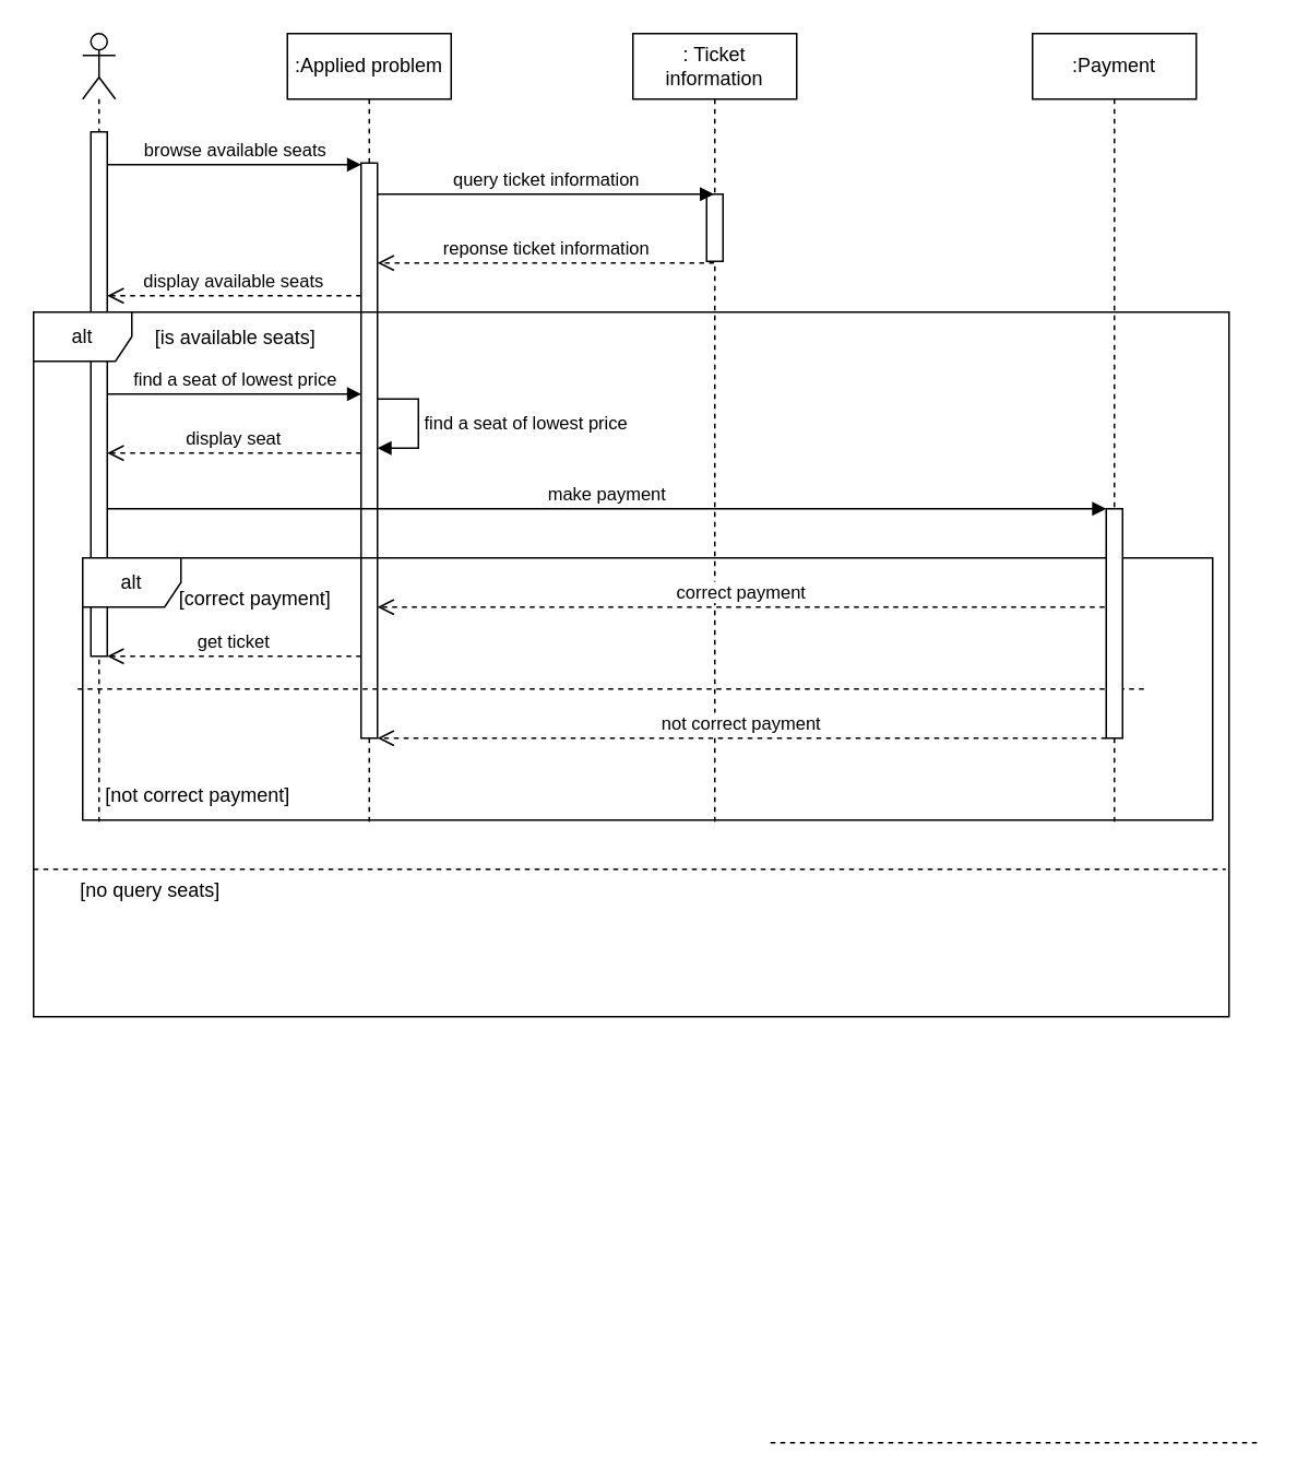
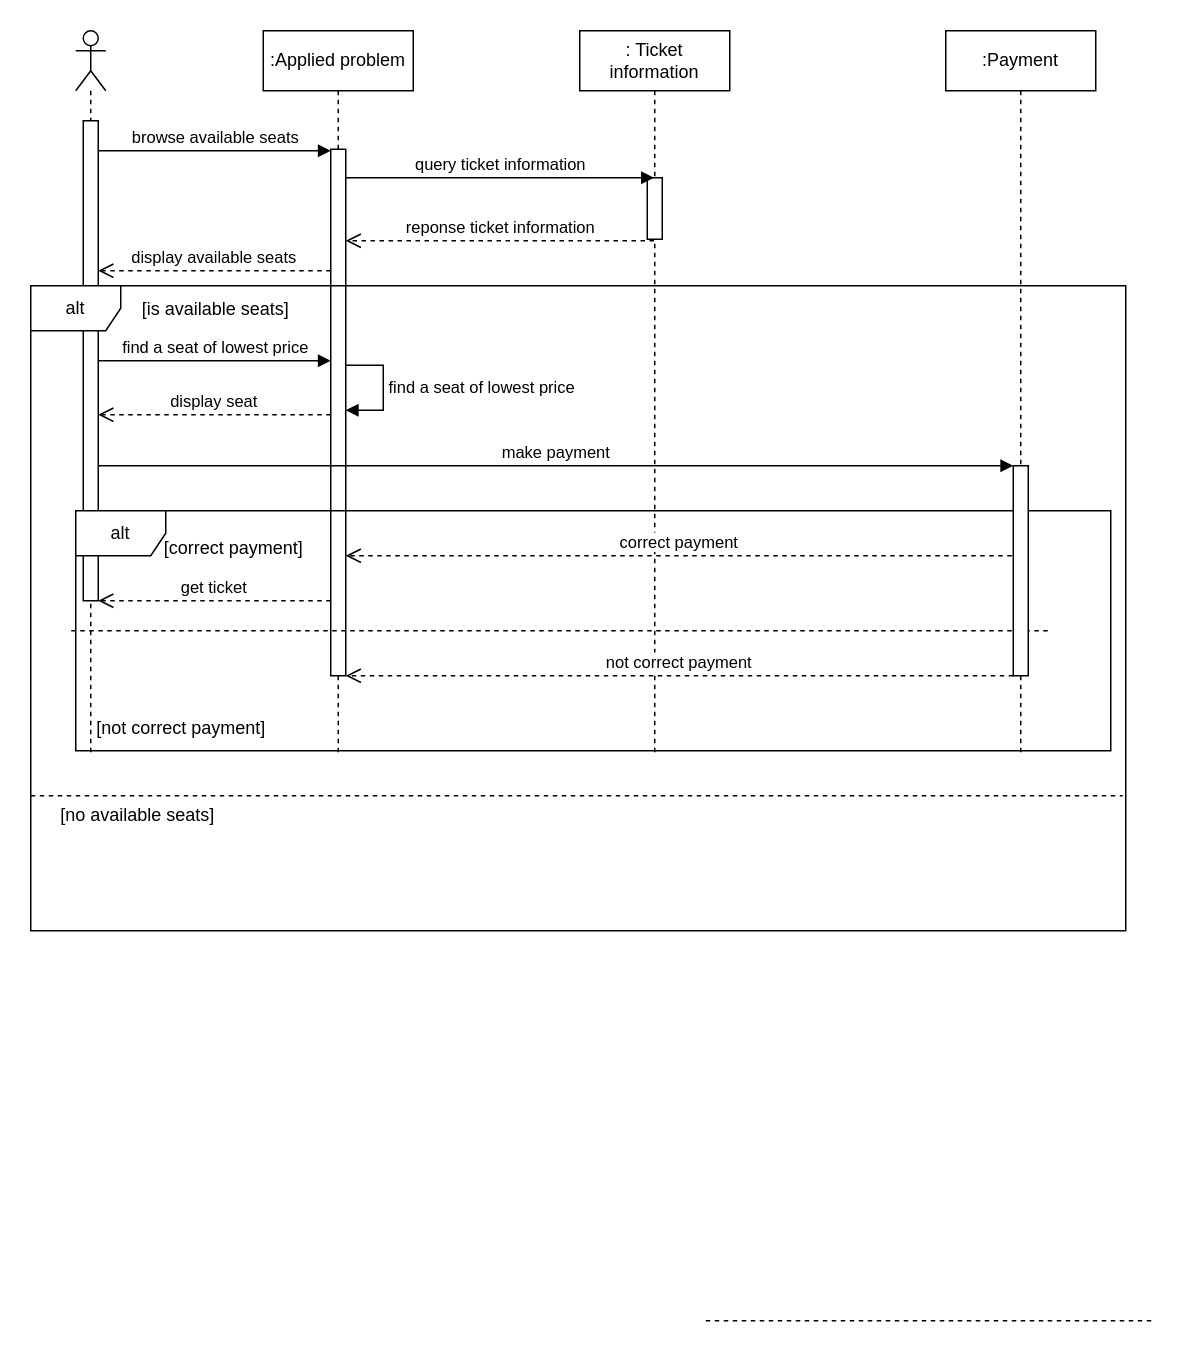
- <mxCell id="28" value="[no query seats]" style="text;html=1;align=center;verticalAlign=middle;resizable=0;points=[];autosize=1;strokeColor=none;fillColor=none;" vertex="1" parent="1"><mxGeometry x="26" y="528" width="130" height="30" as="geometry" /></mxCell>
+ <mxCell id="28" value="[no available seats]" style="text;html=1;align=center;verticalAlign=middle;resizable=0;points=[];autosize=1;strokeColor=none;fillColor=none;" vertex="1" parent="1"><mxGeometry x="26" y="528" width="130" height="30" as="geometry" /></mxCell>
